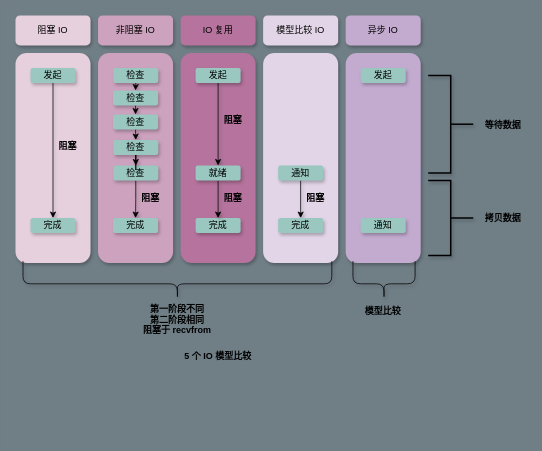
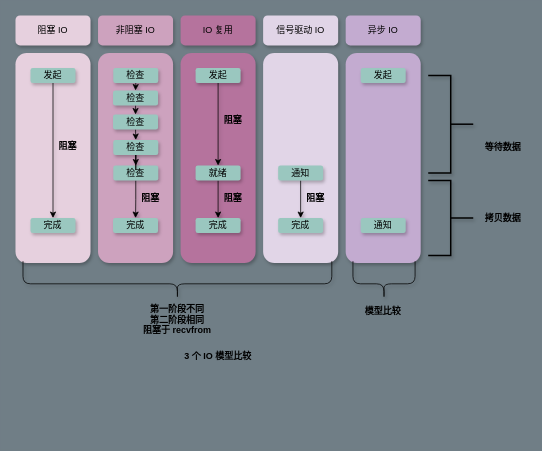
- <mxCell id="6" value="模型比较 IO" style="rounded=1;whiteSpace=wrap;html=1;strokeColor=none;fillColor=#E1D5E7;shadow=1;" vertex="1" parent="1"><mxGeometry x="350" y="20" width="100" height="40" as="geometry" /></mxCell>
+ <mxCell id="6" value="信号驱动 IO" style="rounded=1;whiteSpace=wrap;html=1;strokeColor=none;fillColor=#E1D5E7;shadow=1;" vertex="1" parent="1"><mxGeometry x="350" y="20" width="100" height="40" as="geometry" /></mxCell>
- <mxCell id="48" value="等待数据" style="text;align=center;fontStyle=1;verticalAlign=middle;spacingLeft=3;spacingRight=3;strokeColor=none;rotatable=0;points=[[0,0.5],[1,0.5]];portConstraint=eastwest;shadow=1;fillColor=none;" vertex="1" parent="1"><mxGeometry x="640" y="152" width="60" height="26" as="geometry" /></mxCell>
+ <mxCell id="48" value="等待数据" style="text;align=center;fontStyle=1;verticalAlign=middle;spacingLeft=3;spacingRight=3;strokeColor=none;rotatable=0;points=[[0,0.5],[1,0.5]];portConstraint=eastwest;shadow=1;fillColor=none;" vertex="1" parent="1"><mxGeometry x="640" y="182" width="60" height="26" as="geometry" /></mxCell>
- <mxCell id="46" value="5 个 IO 模型比较" style="text;align=center;fontStyle=1;verticalAlign=middle;spacingLeft=3;spacingRight=3;strokeColor=none;rotatable=0;points=[[0,0.5],[1,0.5]];portConstraint=eastwest;shadow=1;fillColor=none;" vertex="1" parent="1"><mxGeometry x="250" y="460" width="80" height="26" as="geometry" /></mxCell>
+ <mxCell id="46" value="3 个 IO 模型比较" style="text;align=center;fontStyle=1;verticalAlign=middle;spacingLeft=3;spacingRight=3;strokeColor=none;rotatable=0;points=[[0,0.5],[1,0.5]];portConstraint=eastwest;shadow=1;fillColor=none;" vertex="1" parent="1"><mxGeometry x="250" y="460" width="80" height="26" as="geometry" /></mxCell>
